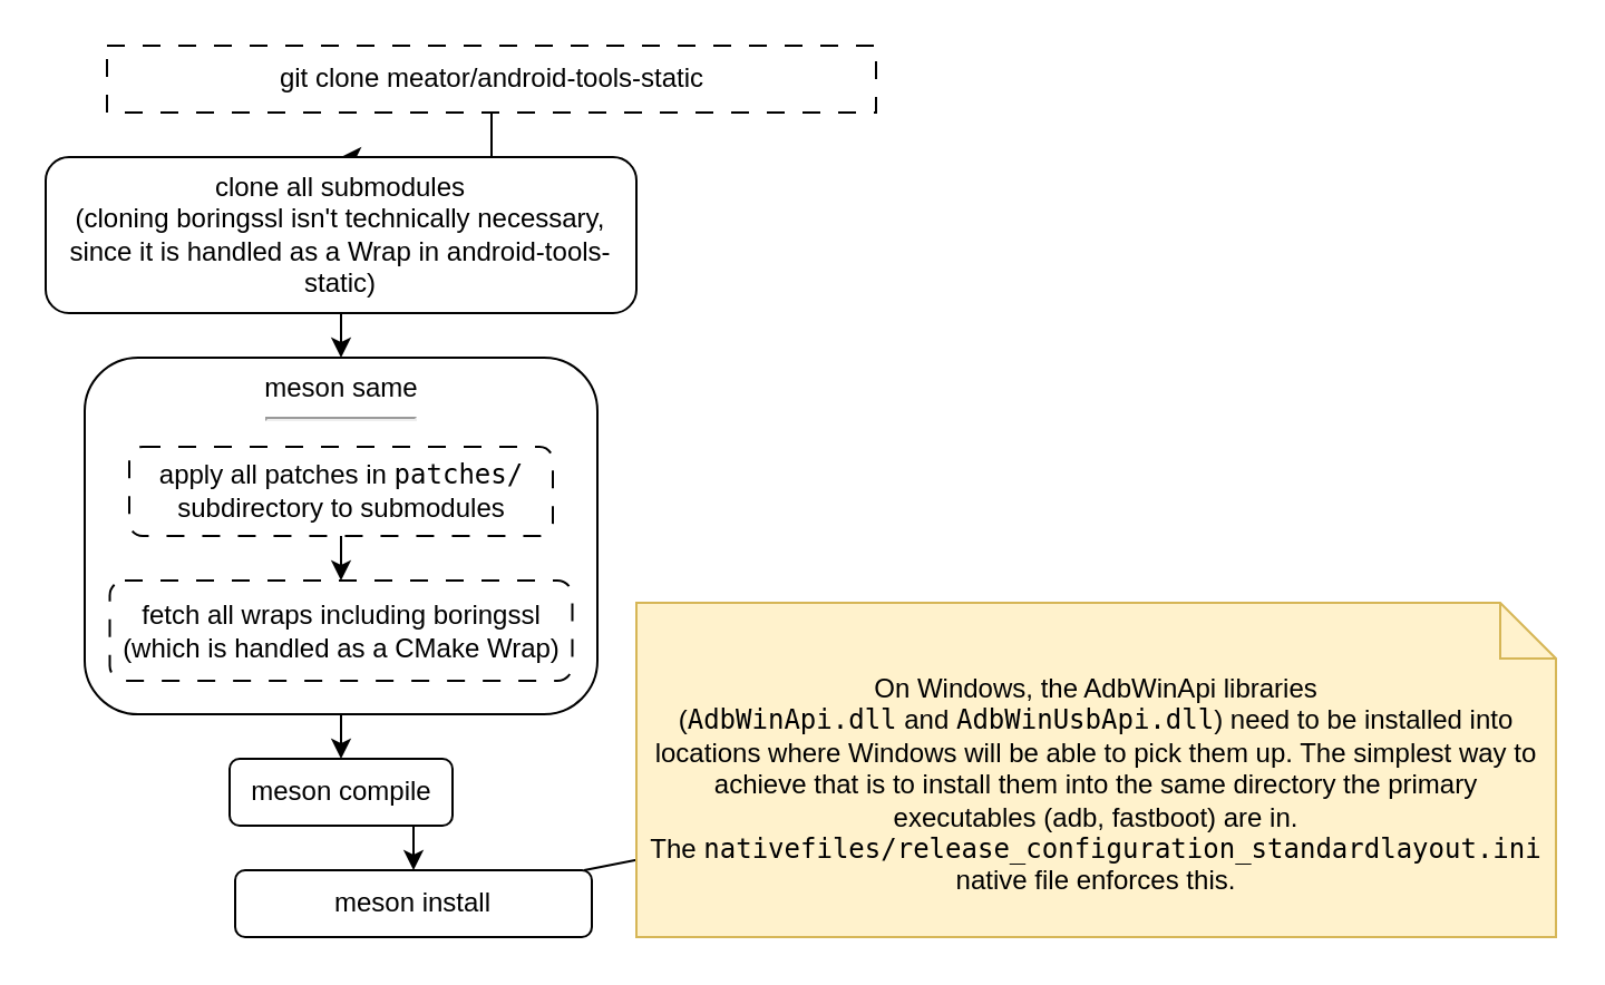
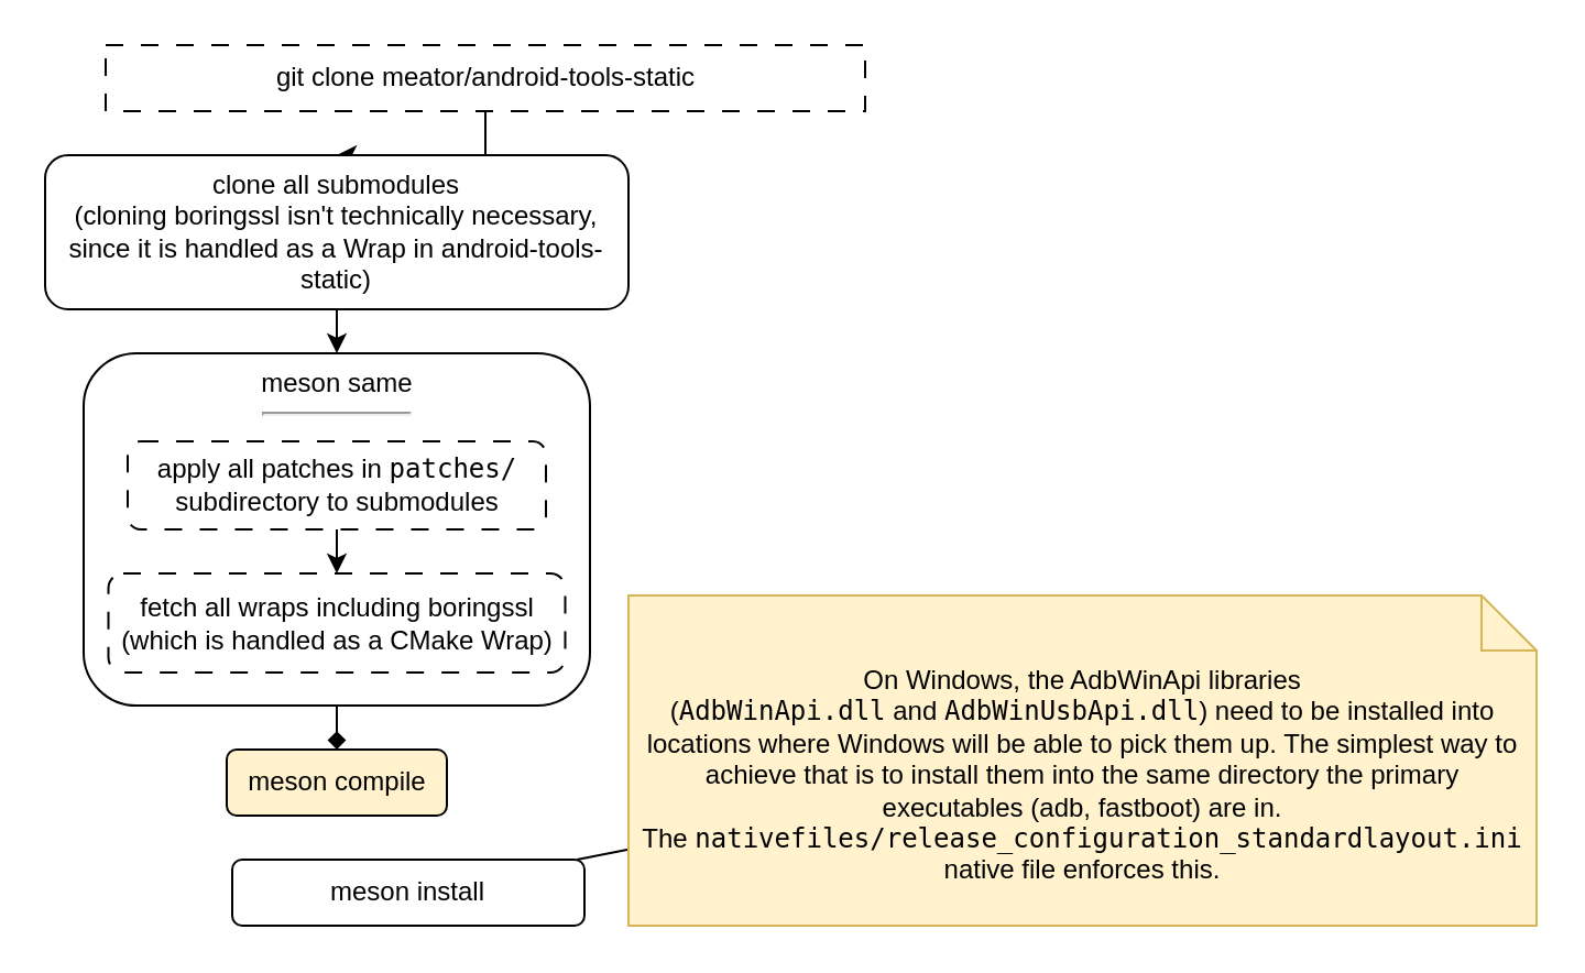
- <mxCell id="6" style="edgeStyle=orthogonalEdgeStyle;rounded=0;orthogonalLoop=1;jettySize=auto;html=1;exitX=0.5;exitY=1;exitDx=0;exitDy=0;entryX=0.5;entryY=0;entryDx=0;entryDy=0;" edge="1" parent="1" source="7" target="12"><mxGeometry relative="1" as="geometry" /></mxCell>
+ <mxCell id="6" style="edgeStyle=orthogonalEdgeStyle;rounded=0;orthogonalLoop=1;jettySize=auto;html=1;exitX=0.5;exitY=1;exitDx=0;exitDy=0;entryX=0.5;entryY=0;entryDx=0;entryDy=0;endArrow=diamond;" edge="1" parent="1" source="7" target="12"><mxGeometry relative="1" as="geometry" /></mxCell>
- <mxCell id="12" value="meson compile" style="rounded=1;whiteSpace=wrap;html=1;" vertex="1" parent="1"><mxGeometry x="102.5" y="340" width="100" height="30" as="geometry" /></mxCell>
+ <mxCell id="12" value="meson compile" style="rounded=1;whiteSpace=wrap;html=1;fillColor=#fff2cc;" vertex="1" parent="1"><mxGeometry x="102.5" y="340" width="100" height="30" as="geometry" /></mxCell>
- <mxCell id="11" style="edgeStyle=orthogonalEdgeStyle;rounded=0;orthogonalLoop=1;jettySize=auto;html=1;exitX=0.5;exitY=1;exitDx=0;exitDy=0;entryX=0.5;entryY=0;entryDx=0;entryDy=0;" edge="1" parent="1" source="12" target="13"><mxGeometry relative="1" as="geometry" /></mxCell>
